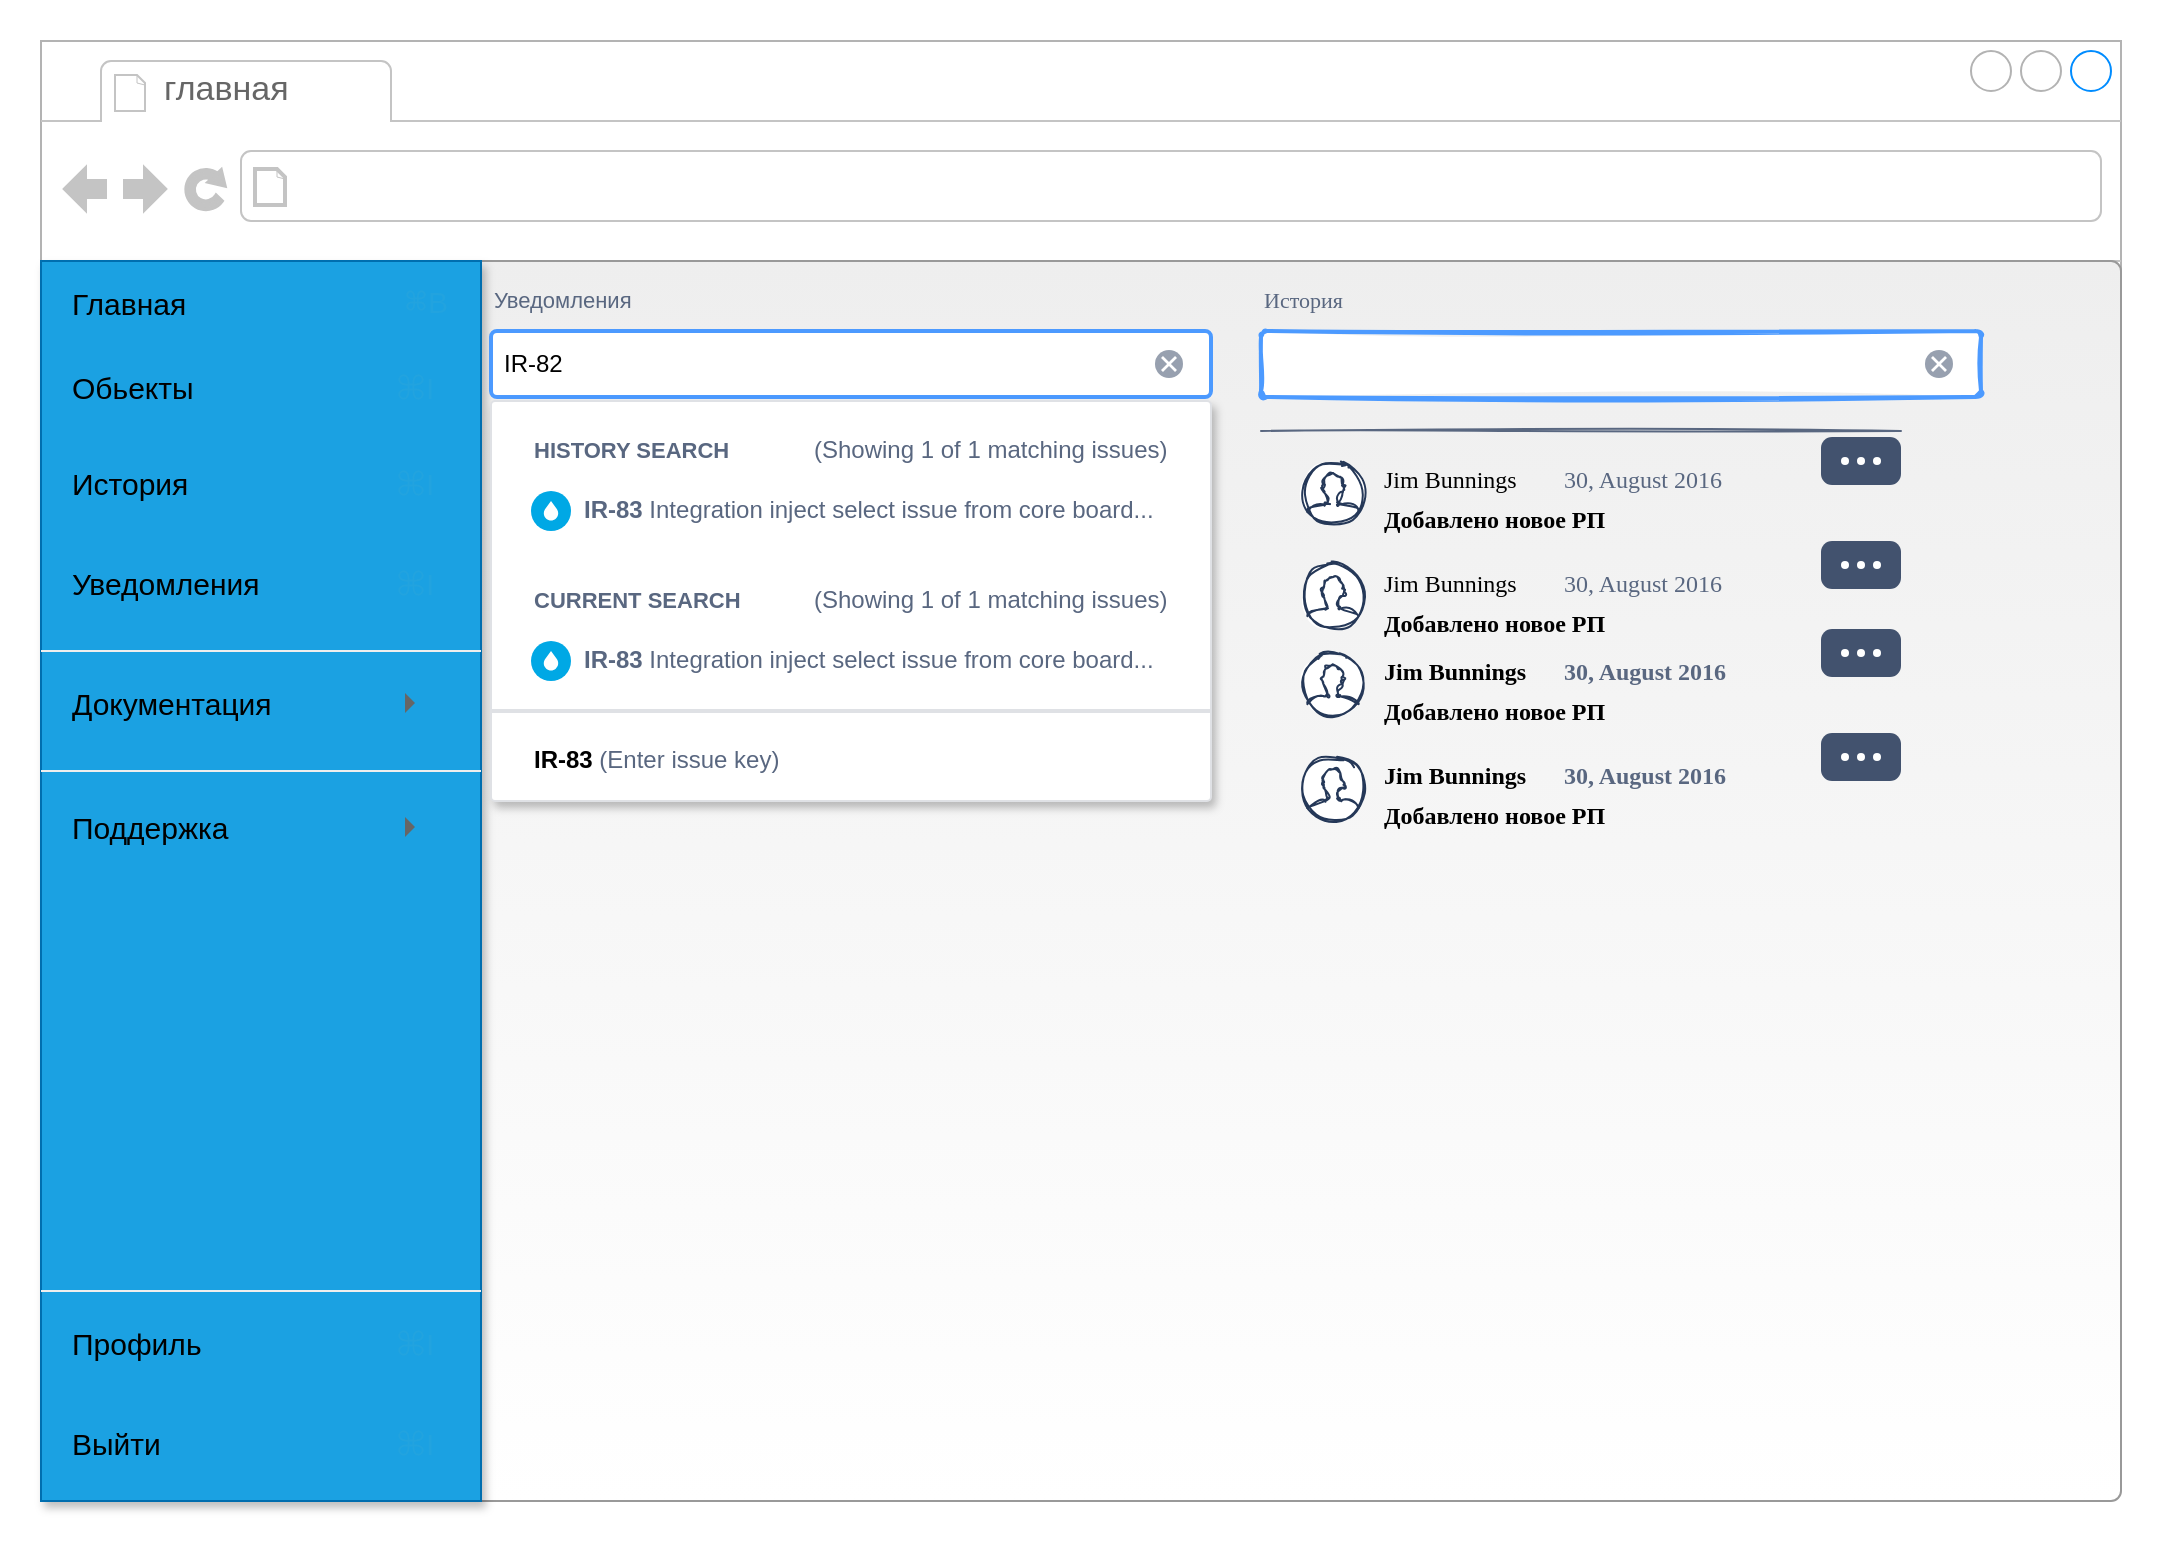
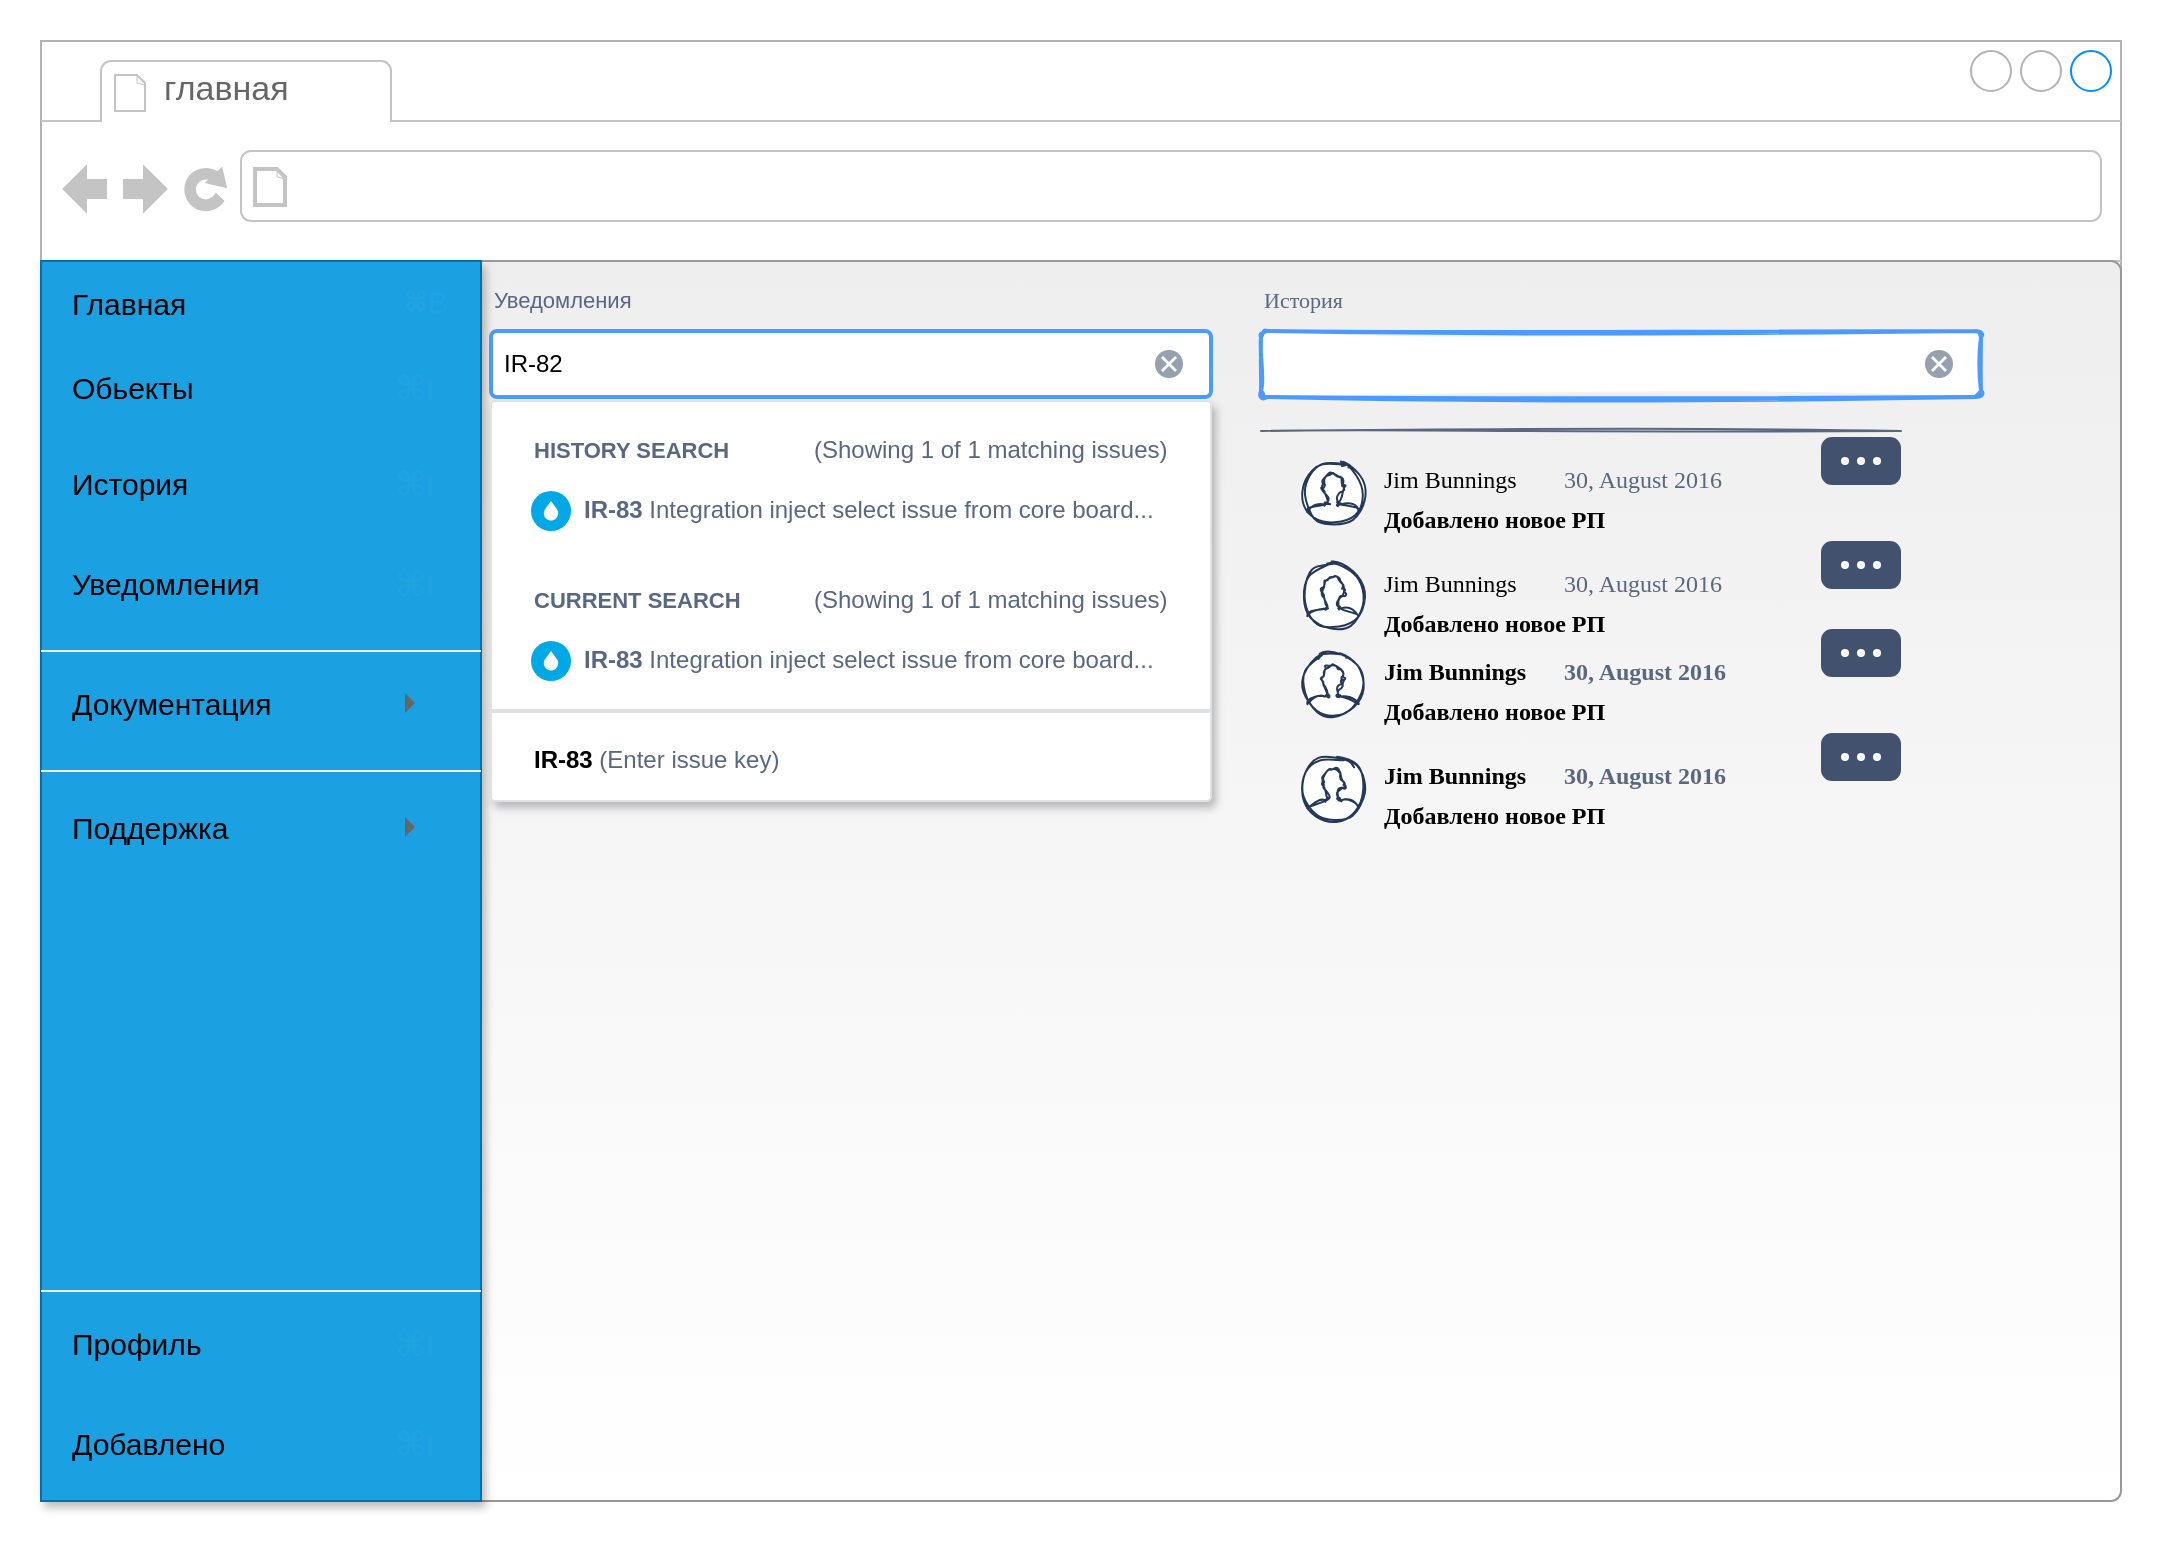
- <mxCell id="21" value="Выйти" style="text;verticalAlign=middle;spacing=0;spacingLeft=16;fontSize=15;resizeWidth=1;perimeter=none;" vertex="1" parent="6"><mxGeometry y="570.0" width="220" height="42" as="geometry" /></mxCell>
+ <mxCell id="21" value="Добавлено" style="text;verticalAlign=middle;spacing=0;spacingLeft=16;fontSize=15;resizeWidth=1;perimeter=none;" vertex="1" parent="6"><mxGeometry y="570.0" width="220" height="42" as="geometry" /></mxCell>
